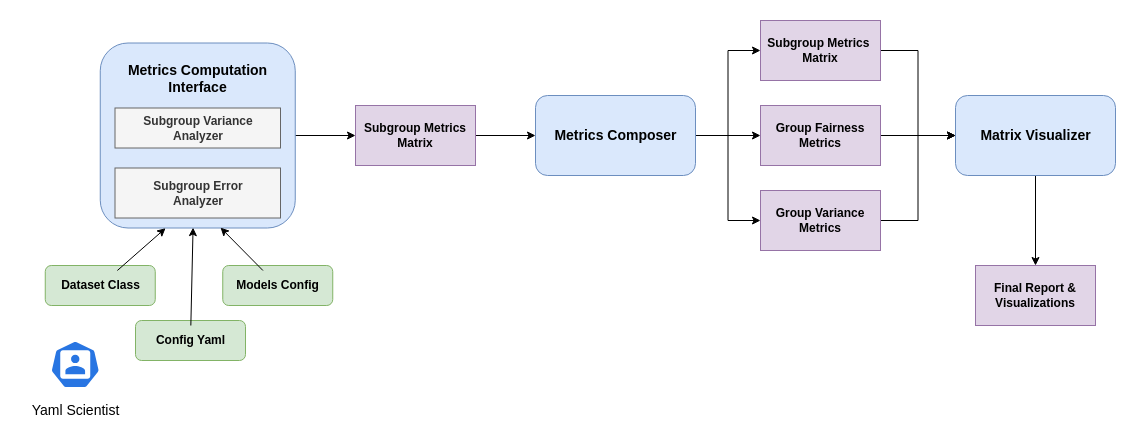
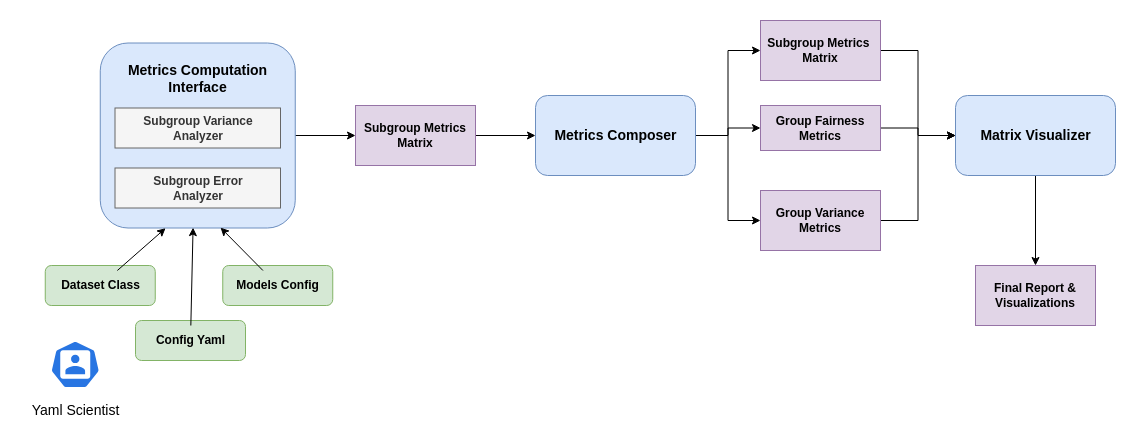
- <mxCell id="16" value="&lt;b&gt;Group&lt;/b&gt; &lt;b&gt;Fairness Metrics&lt;/b&gt;" style="rounded=0;whiteSpace=wrap;html=1;fillColor=#e1d5e7;strokeColor=#9673a6;" parent="1" vertex="1"><mxGeometry x="760" y="105" width="120" height="60" as="geometry" /></mxCell>
+ <mxCell id="16" value="&lt;b&gt;Group&lt;/b&gt; &lt;b&gt;Fairness Metrics&lt;/b&gt;" style="rounded=0;whiteSpace=wrap;html=1;fillColor=#e1d5e7;strokeColor=#9673a6;" parent="1" vertex="1"><mxGeometry x="760" y="105" width="120" height="45" as="geometry" /></mxCell>
- <mxCell id="5" value="&lt;div&gt;&lt;b&gt;Subgroup Error &lt;br&gt;&lt;/b&gt;&lt;/div&gt;&lt;div&gt;&lt;b&gt;Analyzer&lt;/b&gt;&lt;/div&gt;" style="rounded=0;whiteSpace=wrap;html=1;fillColor=#f5f5f5;fontColor=#333333;strokeColor=#666666;" parent="1" vertex="1"><mxGeometry x="114.5" y="167.5" width="165.5" height="50" as="geometry" /></mxCell>
+ <mxCell id="5" value="&lt;div&gt;&lt;b&gt;Subgroup Error &lt;br&gt;&lt;/b&gt;&lt;/div&gt;&lt;div&gt;&lt;b&gt;Analyzer&lt;/b&gt;&lt;/div&gt;" style="rounded=0;whiteSpace=wrap;html=1;fillColor=#f5f5f5;fontColor=#333333;strokeColor=#666666;" parent="1" vertex="1"><mxGeometry x="114.5" y="167.5" width="165.5" height="40" as="geometry" /></mxCell>
